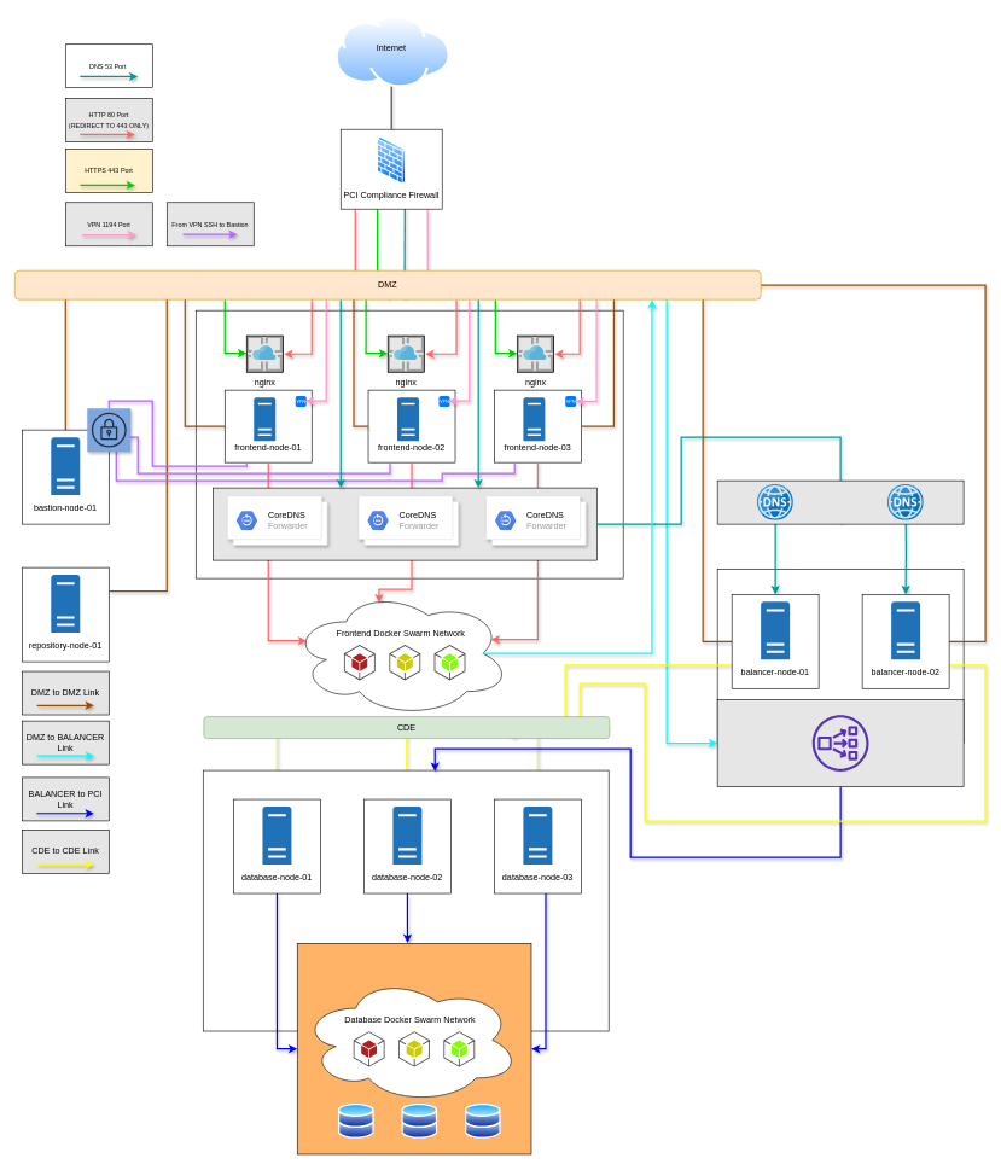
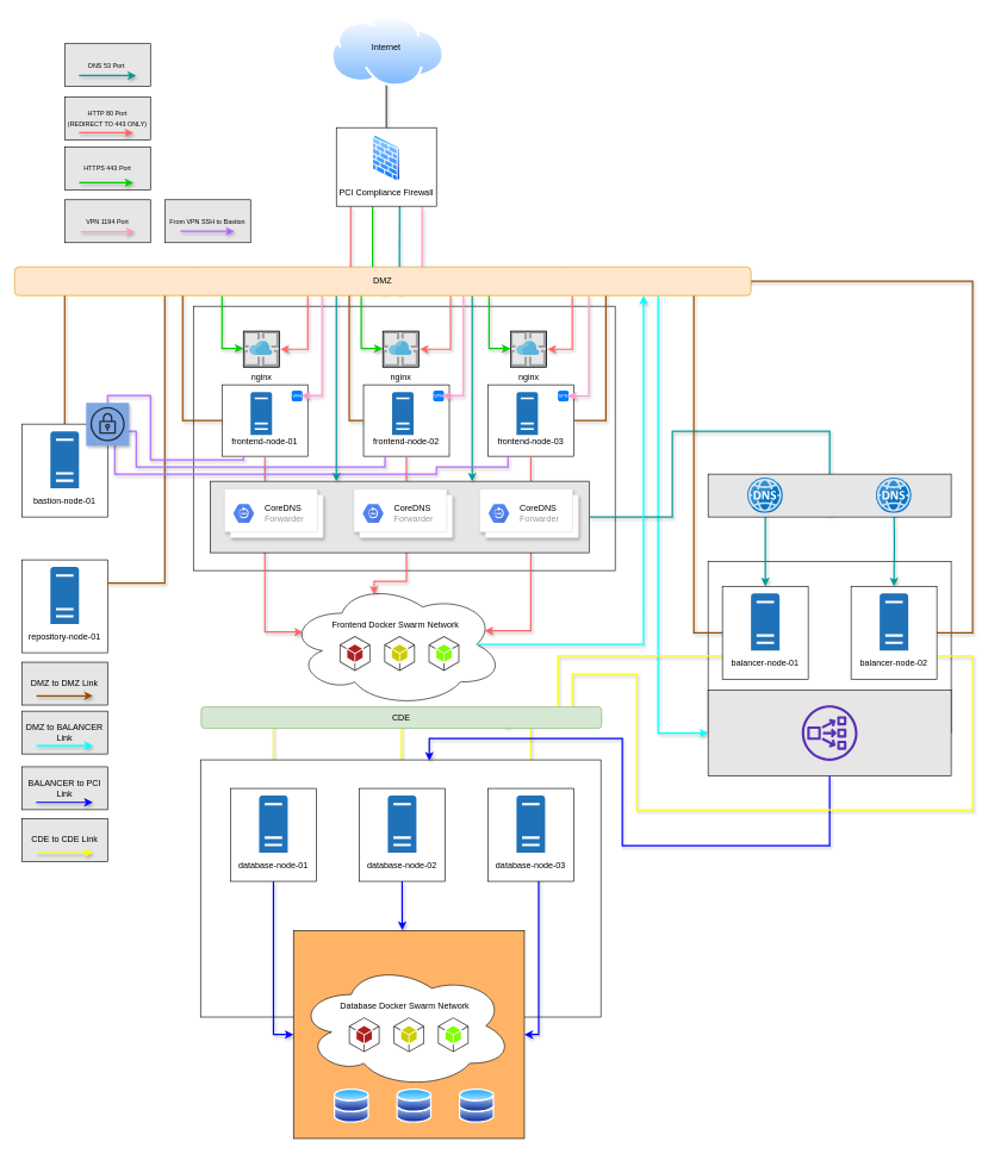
- <mxCell id="55" value="&lt;font style=&quot;font-size: 9px&quot;&gt;DNS 53 Port&amp;nbsp;&lt;/font&gt;" style="rounded=0;whiteSpace=wrap;html=1;fillColor=#ffffff;" vertex="1" parent="1"><mxGeometry x="90" y="60.5" width="120" height="60" as="geometry" /></mxCell>
+ <mxCell id="55" value="&lt;font style=&quot;font-size: 9px&quot;&gt;DNS 53 Port&amp;nbsp;&lt;/font&gt;" style="rounded=0;whiteSpace=wrap;html=1;fillColor=#E6E6E6;" vertex="1" parent="1"><mxGeometry x="90" y="60.5" width="120" height="60" as="geometry" /></mxCell>
- <mxCell id="59" value="&lt;span style=&quot;white-space: normal&quot;&gt;&lt;font style=&quot;font-size: 9px&quot;&gt;HTTPS 443 Port&lt;/font&gt;&lt;/span&gt;" style="rounded=0;whiteSpace=wrap;html=1;fillColor=#fff2cc;" vertex="1" parent="1"><mxGeometry x="90" y="205" width="120" height="60" as="geometry" /></mxCell>
+ <mxCell id="59" value="&lt;span style=&quot;white-space: normal&quot;&gt;&lt;font style=&quot;font-size: 9px&quot;&gt;HTTPS 443 Port&lt;/font&gt;&lt;/span&gt;" style="rounded=0;whiteSpace=wrap;html=1;fillColor=#E6E6E6;" vertex="1" parent="1"><mxGeometry x="90" y="205" width="120" height="60" as="geometry" /></mxCell>
